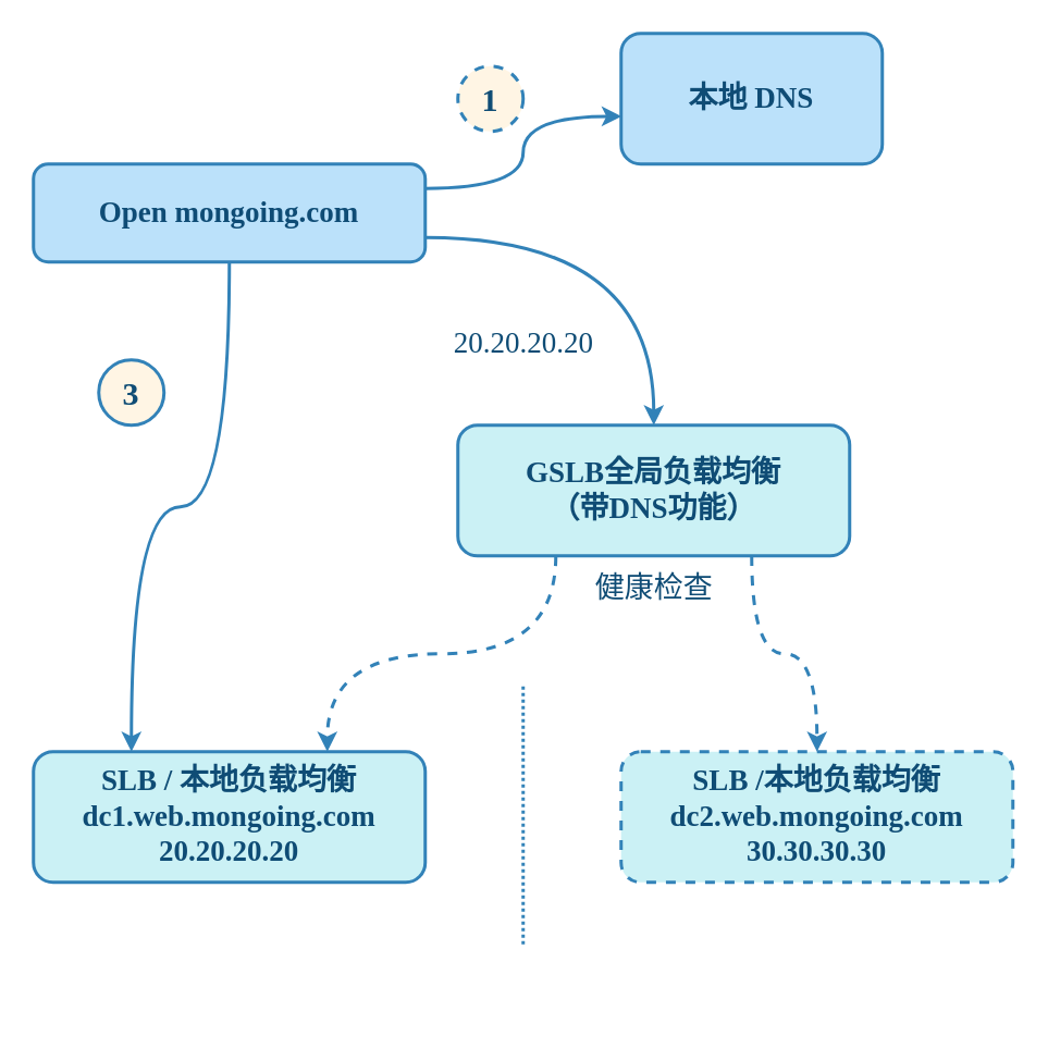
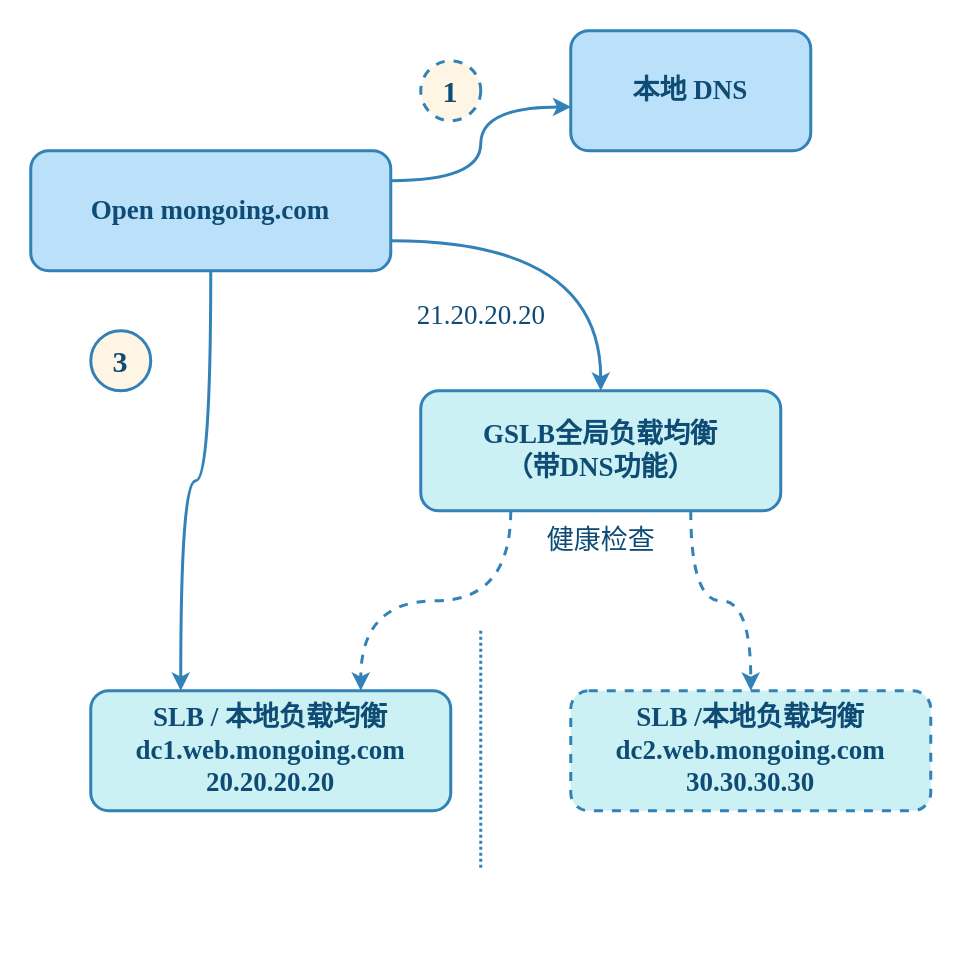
- <mxCell id="5" value="Open mongoing.com" style="rounded=1;whiteSpace=wrap;html=1;fontFamily=Comic Sans MS;fontStyle=1;labelBackgroundColor=none;fillColor=#BBE1FA;strokeColor=#3282B8;fontColor=#0F4C75;shadow=0;container=0;fontSize=18;verticalAlign=middle;strokeWidth=2;" parent="1" vertex="1"><mxGeometry x="20" y="100" width="240" height="60" as="geometry" /></mxCell>
+ <mxCell id="5" value="Open mongoing.com" style="rounded=1;whiteSpace=wrap;html=1;fontFamily=Comic Sans MS;fontStyle=1;labelBackgroundColor=none;fillColor=#BBE1FA;strokeColor=#3282B8;fontColor=#0F4C75;shadow=0;container=0;fontSize=18;verticalAlign=middle;strokeWidth=2;" parent="1" vertex="1"><mxGeometry x="20" y="100" width="240" height="80" as="geometry" /></mxCell>
- <mxCell id="13" value="20.20.20.20" style="text;html=1;align=center;verticalAlign=middle;resizable=0;points=[];autosize=1;strokeColor=none;fillColor=none;fontSize=18;fontFamily=Comic Sans MS;fontColor=#0F4C75;" vertex="1" parent="1"><mxGeometry x="260" y="190" width="120" height="40" as="geometry" /></mxCell>
+ <mxCell id="13" value="21.20.20.20" style="text;html=1;align=center;verticalAlign=middle;resizable=0;points=[];autosize=1;strokeColor=none;fillColor=none;fontSize=18;fontFamily=Comic Sans MS;fontColor=#0F4C75;" vertex="1" parent="1"><mxGeometry x="260" y="190" width="120" height="40" as="geometry" /></mxCell>
- <mxCell id="6" value="&lt;div&gt;SLB / 本地负载均衡&lt;/div&gt;&lt;div&gt;dc1.web.mongoing.com&lt;/div&gt;&lt;div&gt;20.20.20.20&lt;/div&gt;" style="rounded=1;whiteSpace=wrap;html=1;fontFamily=Comic Sans MS;fontStyle=1;labelBackgroundColor=none;fillColor=#CBF1F5;strokeColor=#3282B8;fontColor=#0F4C75;shadow=0;container=0;fontSize=18;verticalAlign=middle;strokeWidth=2;" vertex="1" parent="1"><mxGeometry x="20" y="460" width="240" height="80" as="geometry" /></mxCell>
+ <mxCell id="6" value="&lt;div&gt;SLB / 本地负载均衡&lt;/div&gt;&lt;div&gt;dc1.web.mongoing.com&lt;/div&gt;&lt;div&gt;20.20.20.20&lt;/div&gt;" style="rounded=1;whiteSpace=wrap;html=1;fontFamily=Comic Sans MS;fontStyle=1;labelBackgroundColor=none;fillColor=#CBF1F5;strokeColor=#3282B8;fontColor=#0F4C75;shadow=0;container=0;fontSize=18;verticalAlign=middle;strokeWidth=2;" vertex="1" parent="1"><mxGeometry x="60" y="460" width="240" height="80" as="geometry" /></mxCell>
